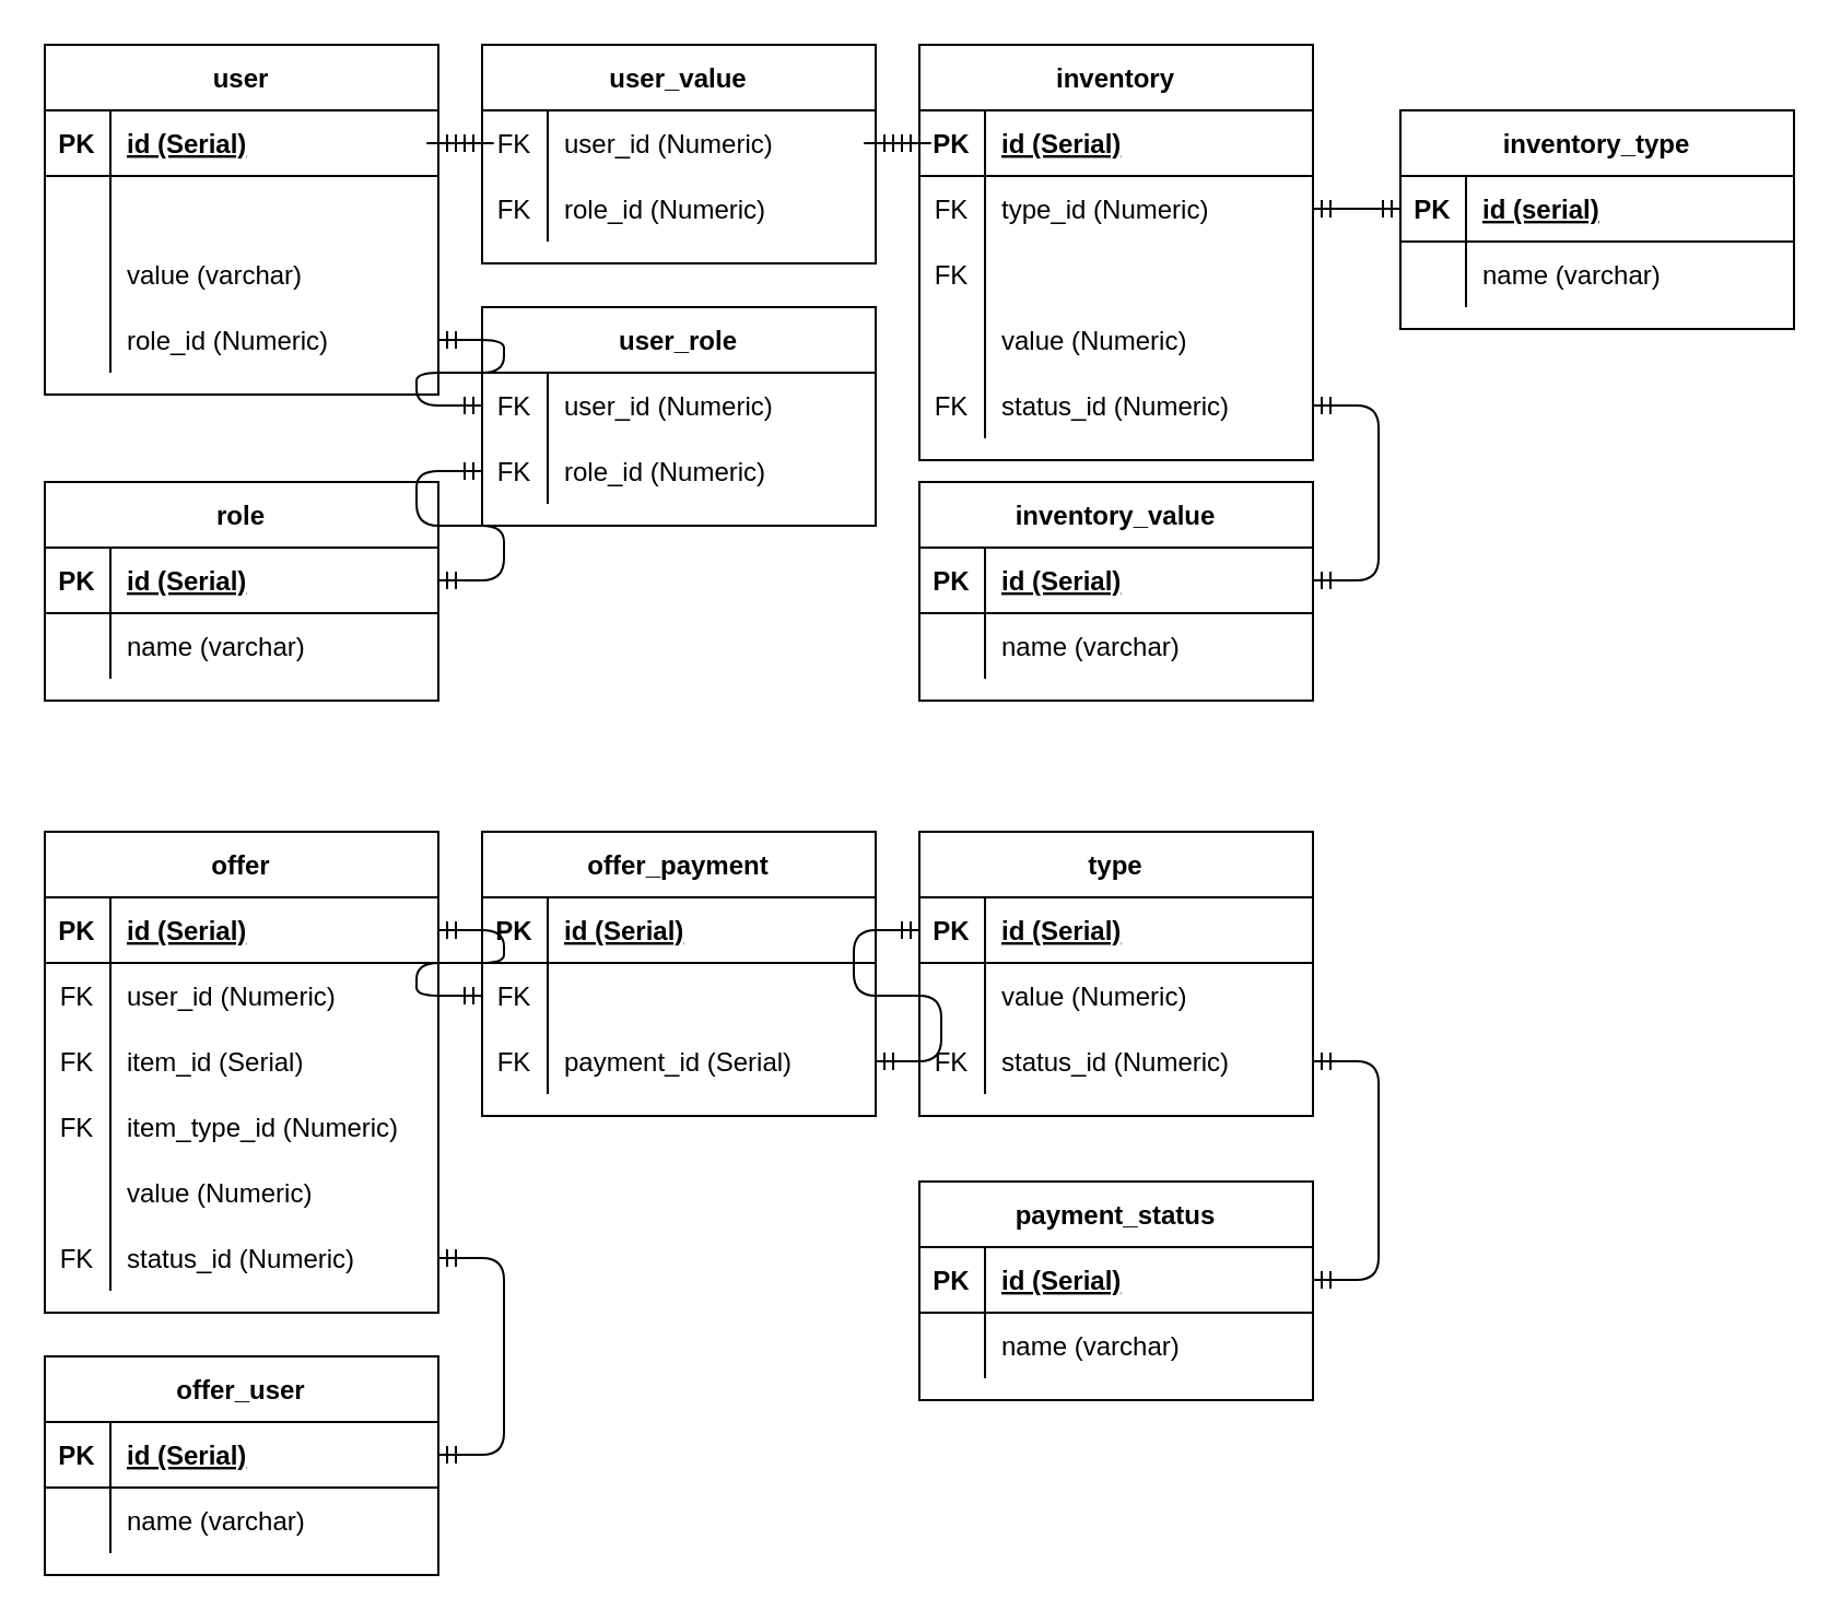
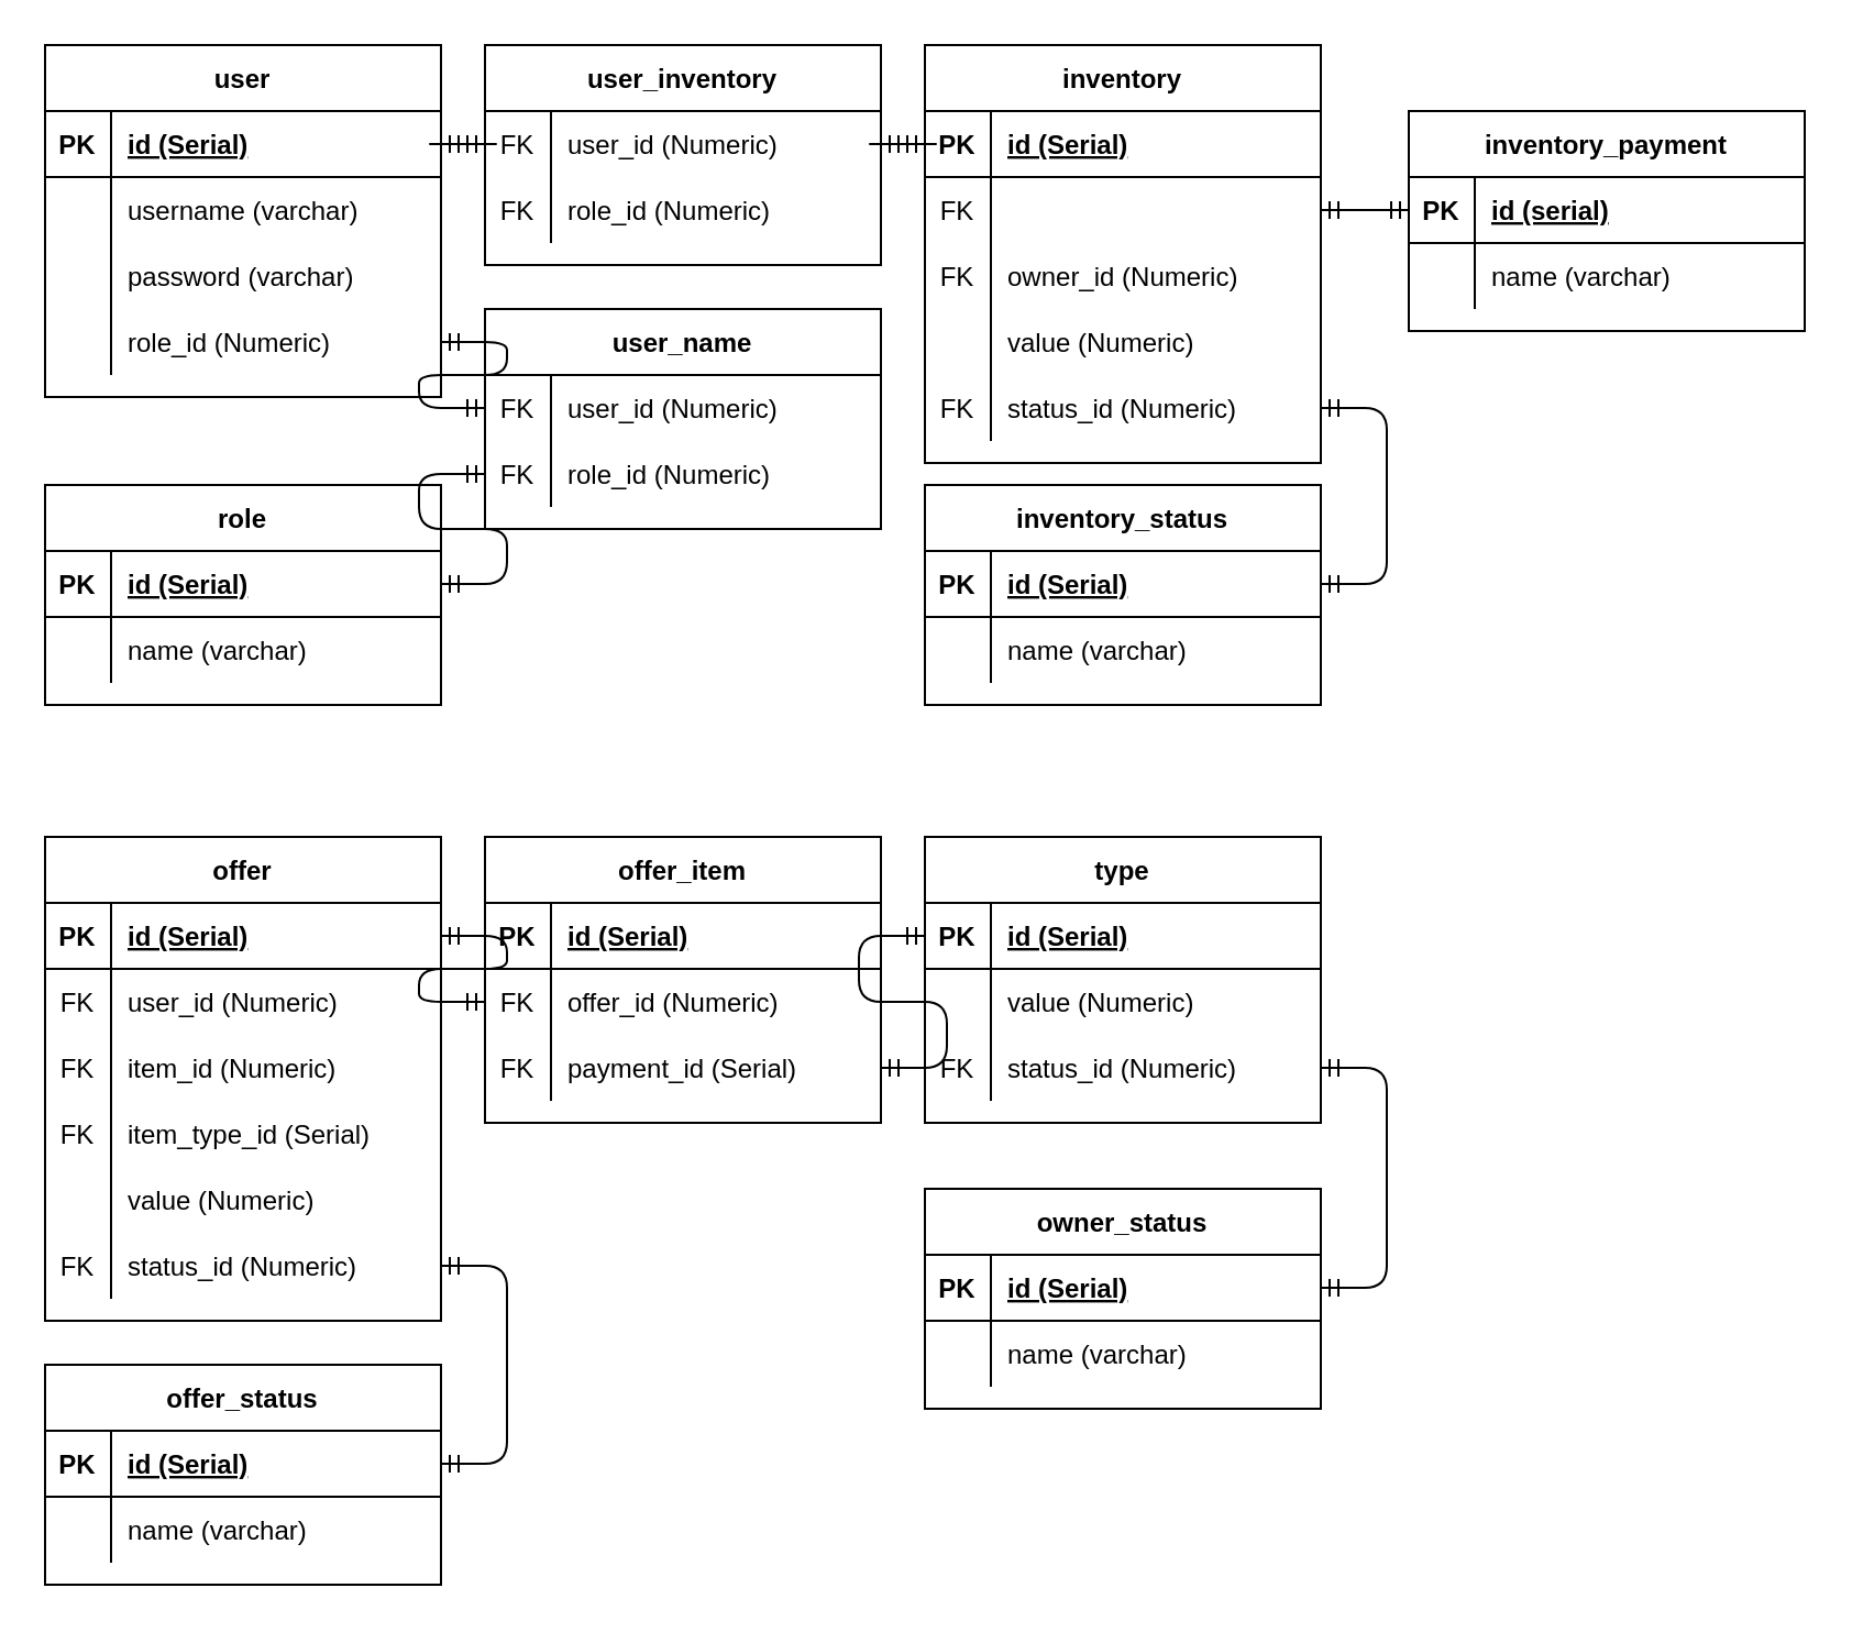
- <mxCell id="92" value="user_value" style="shape=table;startSize=30;container=1;collapsible=1;childLayout=tableLayout;fixedRows=1;rowLines=0;fontStyle=1;align=center;resizeLast=1;" vertex="1" parent="1"><mxGeometry x="220" y="20" width="180" height="100" as="geometry" /></mxCell>
+ <mxCell id="92" value="user_inventory" style="shape=table;startSize=30;container=1;collapsible=1;childLayout=tableLayout;fixedRows=1;rowLines=0;fontStyle=1;align=center;resizeLast=1;" vertex="1" parent="1"><mxGeometry x="220" y="20" width="180" height="100" as="geometry" /></mxCell>
- <mxCell id="31" value="inventory_type" style="shape=table;startSize=30;container=1;collapsible=1;childLayout=tableLayout;fixedRows=1;rowLines=0;fontStyle=1;align=center;resizeLast=1;" vertex="1" parent="1"><mxGeometry x="640" y="50" width="180" height="100" as="geometry" /></mxCell>
+ <mxCell id="31" value="inventory_payment" style="shape=table;startSize=30;container=1;collapsible=1;childLayout=tableLayout;fixedRows=1;rowLines=0;fontStyle=1;align=center;resizeLast=1;" vertex="1" parent="1"><mxGeometry x="640" y="50" width="180" height="100" as="geometry" /></mxCell>
+ <mxCell id="8" value="username (varchar)" style="shape=partialRectangle;connectable=0;fillColor=none;top=0;left=0;bottom=0;right=0;align=left;spacingLeft=6;overflow=hidden;" vertex="1" parent="6"><mxGeometry x="30" width="150" height="30" as="geometry" /></mxCell>
- <mxCell id="21" value="type_id (Numeric)" style="shape=partialRectangle;connectable=0;fillColor=none;top=0;left=0;bottom=0;right=0;align=left;spacingLeft=6;overflow=hidden;" vertex="1" parent="19"><mxGeometry x="30" width="150" height="30" as="geometry" /></mxCell>
+ <mxCell id="24" value="owner_id (Numeric)" style="shape=partialRectangle;connectable=0;fillColor=none;top=0;left=0;bottom=0;right=0;align=left;spacingLeft=6;overflow=hidden;" vertex="1" parent="22"><mxGeometry x="30" width="150" height="30" as="geometry" /></mxCell>
- <mxCell id="11" value="value (varchar)" style="shape=partialRectangle;connectable=0;fillColor=none;top=0;left=0;bottom=0;right=0;align=left;spacingLeft=6;overflow=hidden;" vertex="1" parent="9"><mxGeometry x="30" width="150" height="30" as="geometry" /></mxCell>
+ <mxCell id="11" value="password (varchar)" style="shape=partialRectangle;connectable=0;fillColor=none;top=0;left=0;bottom=0;right=0;align=left;spacingLeft=6;overflow=hidden;" vertex="1" parent="9"><mxGeometry x="30" width="150" height="30" as="geometry" /></mxCell>
- <mxCell id="83" value="user_role" style="shape=table;startSize=30;container=1;collapsible=1;childLayout=tableLayout;fixedRows=1;rowLines=0;fontStyle=1;align=center;resizeLast=1;" vertex="1" parent="1"><mxGeometry x="220" y="140" width="180" height="100" as="geometry"><mxRectangle x="240" y="160" width="90" height="30" as="alternateBounds" /></mxGeometry></mxCell>
+ <mxCell id="83" value="user_name" style="shape=table;startSize=30;container=1;collapsible=1;childLayout=tableLayout;fixedRows=1;rowLines=0;fontStyle=1;align=center;resizeLast=1;" vertex="1" parent="1"><mxGeometry x="220" y="140" width="180" height="100" as="geometry"><mxRectangle x="240" y="160" width="90" height="30" as="alternateBounds" /></mxGeometry></mxCell>
- <mxCell id="109" value="inventory_value" style="shape=table;startSize=30;container=1;collapsible=1;childLayout=tableLayout;fixedRows=1;rowLines=0;fontStyle=1;align=center;resizeLast=1;" vertex="1" parent="1"><mxGeometry x="420" y="220" width="180" height="100" as="geometry" /></mxCell>
+ <mxCell id="109" value="inventory_status" style="shape=table;startSize=30;container=1;collapsible=1;childLayout=tableLayout;fixedRows=1;rowLines=0;fontStyle=1;align=center;resizeLast=1;" vertex="1" parent="1"><mxGeometry x="420" y="220" width="180" height="100" as="geometry" /></mxCell>
- <mxCell id="117" value="offer_payment" style="shape=table;startSize=30;container=1;collapsible=1;childLayout=tableLayout;fixedRows=1;rowLines=0;fontStyle=1;align=center;resizeLast=1;" vertex="1" parent="1"><mxGeometry x="220" y="380" width="180" height="130" as="geometry" /></mxCell>
+ <mxCell id="117" value="offer_item" style="shape=table;startSize=30;container=1;collapsible=1;childLayout=tableLayout;fixedRows=1;rowLines=0;fontStyle=1;align=center;resizeLast=1;" vertex="1" parent="1"><mxGeometry x="220" y="380" width="180" height="130" as="geometry" /></mxCell>
+ <mxCell id="123" value="offer_id (Numeric)" style="shape=partialRectangle;connectable=0;fillColor=none;top=0;left=0;bottom=0;right=0;align=left;spacingLeft=6;overflow=hidden;" vertex="1" parent="121"><mxGeometry x="30" width="150" height="30" as="geometry" /></mxCell>
- <mxCell id="55" value="item_id (Serial)" style="shape=partialRectangle;connectable=0;fillColor=none;top=0;left=0;bottom=0;right=0;align=left;spacingLeft=6;overflow=hidden;" vertex="1" parent="53"><mxGeometry x="30" width="150" height="30" as="geometry" /></mxCell>
+ <mxCell id="55" value="item_id (Numeric)" style="shape=partialRectangle;connectable=0;fillColor=none;top=0;left=0;bottom=0;right=0;align=left;spacingLeft=6;overflow=hidden;" vertex="1" parent="53"><mxGeometry x="30" width="150" height="30" as="geometry" /></mxCell>
- <mxCell id="58" value="item_type_id (Numeric)" style="shape=partialRectangle;connectable=0;fillColor=none;top=0;left=0;bottom=0;right=0;align=left;spacingLeft=6;overflow=hidden;" vertex="1" parent="56"><mxGeometry x="30" width="150" height="30" as="geometry" /></mxCell>
+ <mxCell id="58" value="item_type_id (Serial)" style="shape=partialRectangle;connectable=0;fillColor=none;top=0;left=0;bottom=0;right=0;align=left;spacingLeft=6;overflow=hidden;" vertex="1" parent="56"><mxGeometry x="30" width="150" height="30" as="geometry" /></mxCell>
- <mxCell id="101" value="payment_status" style="shape=table;startSize=30;container=1;collapsible=1;childLayout=tableLayout;fixedRows=1;rowLines=0;fontStyle=1;align=center;resizeLast=1;" vertex="1" parent="1"><mxGeometry x="420" y="540" width="180" height="100" as="geometry" /></mxCell>
+ <mxCell id="101" value="owner_status" style="shape=table;startSize=30;container=1;collapsible=1;childLayout=tableLayout;fixedRows=1;rowLines=0;fontStyle=1;align=center;resizeLast=1;" vertex="1" parent="1"><mxGeometry x="420" y="540" width="180" height="100" as="geometry" /></mxCell>
- <mxCell id="75" value="offer_user" style="shape=table;startSize=30;container=1;collapsible=1;childLayout=tableLayout;fixedRows=1;rowLines=0;fontStyle=1;align=center;resizeLast=1;" vertex="1" parent="1"><mxGeometry x="20" y="620" width="180" height="100" as="geometry" /></mxCell>
+ <mxCell id="75" value="offer_status" style="shape=table;startSize=30;container=1;collapsible=1;childLayout=tableLayout;fixedRows=1;rowLines=0;fontStyle=1;align=center;resizeLast=1;" vertex="1" parent="1"><mxGeometry x="20" y="620" width="180" height="100" as="geometry" /></mxCell>
